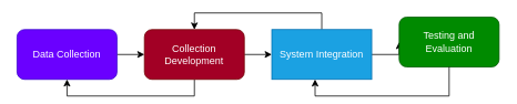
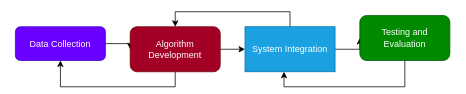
- <mxCell id="3" value="Data Collection" style="rounded=1;whiteSpace=wrap;html=1;fillColor=#6a00ff;strokeColor=#3700CC;fontColor=#ffffff;" parent="1" vertex="1"><mxGeometry x="20" y="35" width="120" height="60" as="geometry" /></mxCell>
+ <mxCell id="3" value="Data Collection" style="rounded=1;whiteSpace=wrap;html=1;fillColor=#6a00ff;strokeColor=#3700CC;fontColor=#ffffff;" parent="1" vertex="1"><mxGeometry x="20" y="35" width="120" height="45" as="geometry" /></mxCell>
- <mxCell id="6" value="Collection Development" style="rounded=1;whiteSpace=wrap;html=1;fillColor=#a20025;strokeColor=#6F0000;fontColor=#ffffff;" parent="1" vertex="1"><mxGeometry x="173" y="35" width="120" height="60" as="geometry" /></mxCell>
+ <mxCell id="6" value="Algorithm Development" style="rounded=1;whiteSpace=wrap;html=1;fillColor=#a20025;strokeColor=#6F0000;fontColor=#ffffff;" parent="1" vertex="1"><mxGeometry x="173" y="35" width="120" height="60" as="geometry" /></mxCell>
